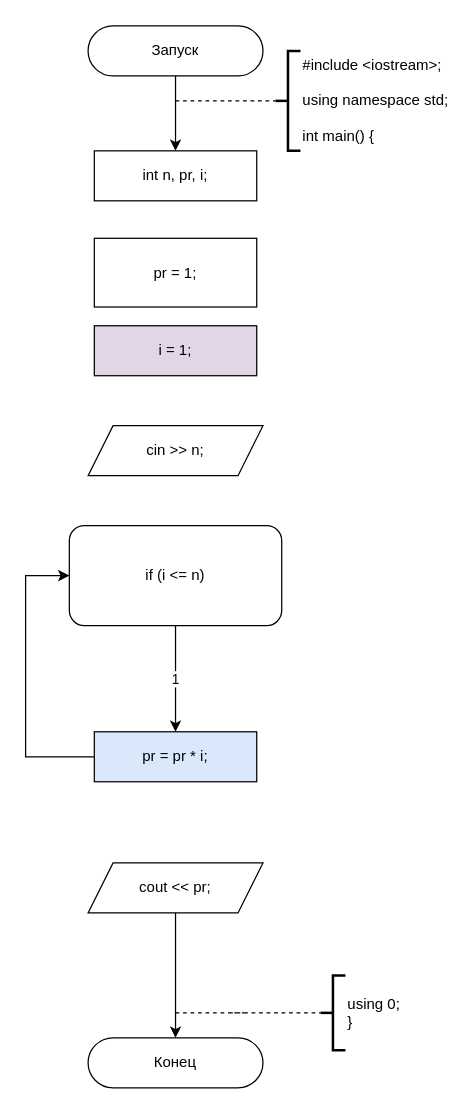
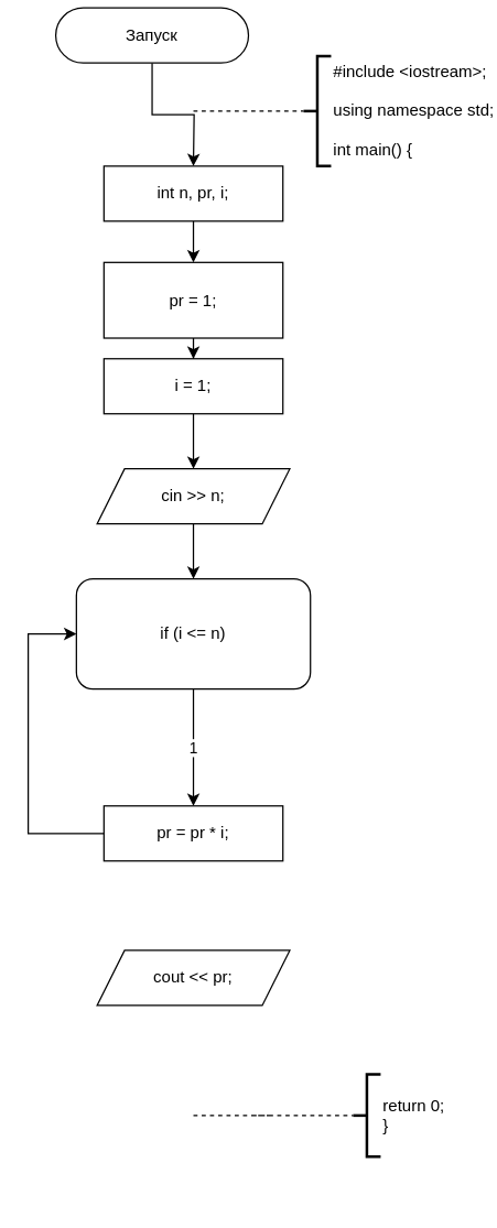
- <mxCell id="3" value="Запуск" style="rounded=1;whiteSpace=wrap;html=1;arcSize=50;" parent="1" vertex="1"><mxGeometry x="70" y="20" width="140" height="40" as="geometry" /></mxCell>
+ <mxCell id="3" value="Запуск" style="rounded=1;whiteSpace=wrap;html=1;arcSize=50;" parent="1" vertex="1"><mxGeometry x="40" y="5" width="140" height="40" as="geometry" /></mxCell>
+ <mxCell id="9" style="edgeStyle=orthogonalEdgeStyle;rounded=0;orthogonalLoop=1;jettySize=auto;html=1;entryX=0.5;entryY=0;entryDx=0;entryDy=0;" parent="1" source="10" target="12" edge="1"><mxGeometry relative="1" as="geometry" /></mxCell>
+ <mxCell id="11" style="edgeStyle=orthogonalEdgeStyle;rounded=0;orthogonalLoop=1;jettySize=auto;html=1;entryX=0.5;entryY=0;entryDx=0;entryDy=0;" parent="1" source="12" target="18" edge="1"><mxGeometry relative="1" as="geometry" /></mxCell>
- <mxCell id="18" value="i = 1;" style="rounded=0;whiteSpace=wrap;html=1;fillColor=#e1d5e7;" parent="1" vertex="1"><mxGeometry x="75" y="260" width="130" height="40" as="geometry" /></mxCell>
+ <mxCell id="18" value="i = 1;" style="rounded=0;whiteSpace=wrap;html=1;" parent="1" vertex="1"><mxGeometry x="75" y="260" width="130" height="40" as="geometry" /></mxCell>
+ <mxCell id="17" style="edgeStyle=orthogonalEdgeStyle;rounded=0;orthogonalLoop=1;jettySize=auto;html=1;entryX=0.5;entryY=0;entryDx=0;entryDy=0;" parent="1" source="18" target="14" edge="1"><mxGeometry relative="1" as="geometry" /></mxCell>
+ <mxCell id="13" style="edgeStyle=orthogonalEdgeStyle;rounded=0;orthogonalLoop=1;jettySize=auto;html=1;entryX=0.5;entryY=0;entryDx=0;entryDy=0;" parent="1" source="14" target="16" edge="1"><mxGeometry relative="1" as="geometry" /></mxCell>
- <mxCell id="20" value="pr = pr * i;" style="rounded=0;whiteSpace=wrap;html=1;fillColor=#dae8fc;" parent="1" vertex="1"><mxGeometry x="75" y="585" width="130" height="40" as="geometry" /></mxCell>
+ <mxCell id="20" value="pr = pr * i;" style="rounded=0;whiteSpace=wrap;html=1;" parent="1" vertex="1"><mxGeometry x="75" y="585" width="130" height="40" as="geometry" /></mxCell>
- <mxCell id="21" style="edgeStyle=orthogonalEdgeStyle;rounded=0;orthogonalLoop=1;jettySize=auto;html=1;entryX=0.5;entryY=0;entryDx=0;entryDy=0;" parent="1" source="22" target="6" edge="1"><mxGeometry relative="1" as="geometry" /></mxCell>
- <mxCell id="7" value="using 0;&lt;br&gt;}" style="strokeWidth=2;html=1;shape=mxgraph.flowchart.annotation_2;align=left;labelPosition=right;pointerEvents=1;" parent="1" vertex="1"><mxGeometry x="256" y="780" width="20" height="60" as="geometry" /></mxCell>
+ <mxCell id="7" value="return 0;&lt;br&gt;}" style="strokeWidth=2;html=1;shape=mxgraph.flowchart.annotation_2;align=left;labelPosition=right;pointerEvents=1;" parent="1" vertex="1"><mxGeometry x="256" y="780" width="20" height="60" as="geometry" /></mxCell>
- <mxCell id="6" value="Конец" style="rounded=1;whiteSpace=wrap;html=1;arcSize=50;" parent="1" vertex="1"><mxGeometry x="70" y="830" width="140" height="40" as="geometry" /></mxCell>
